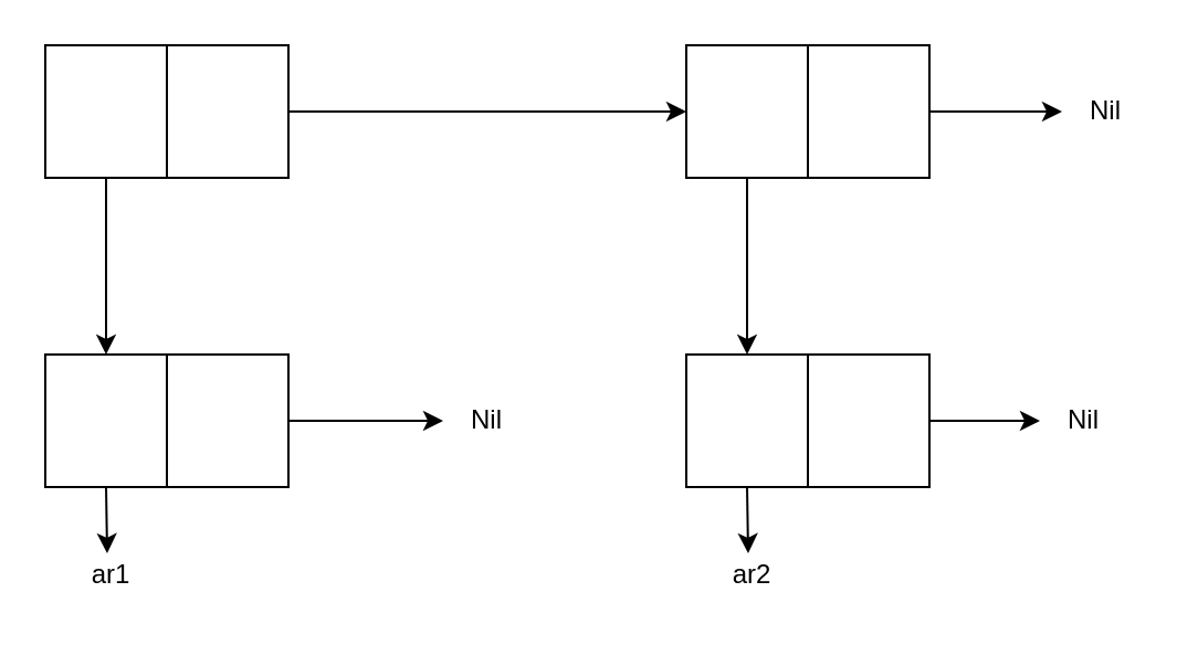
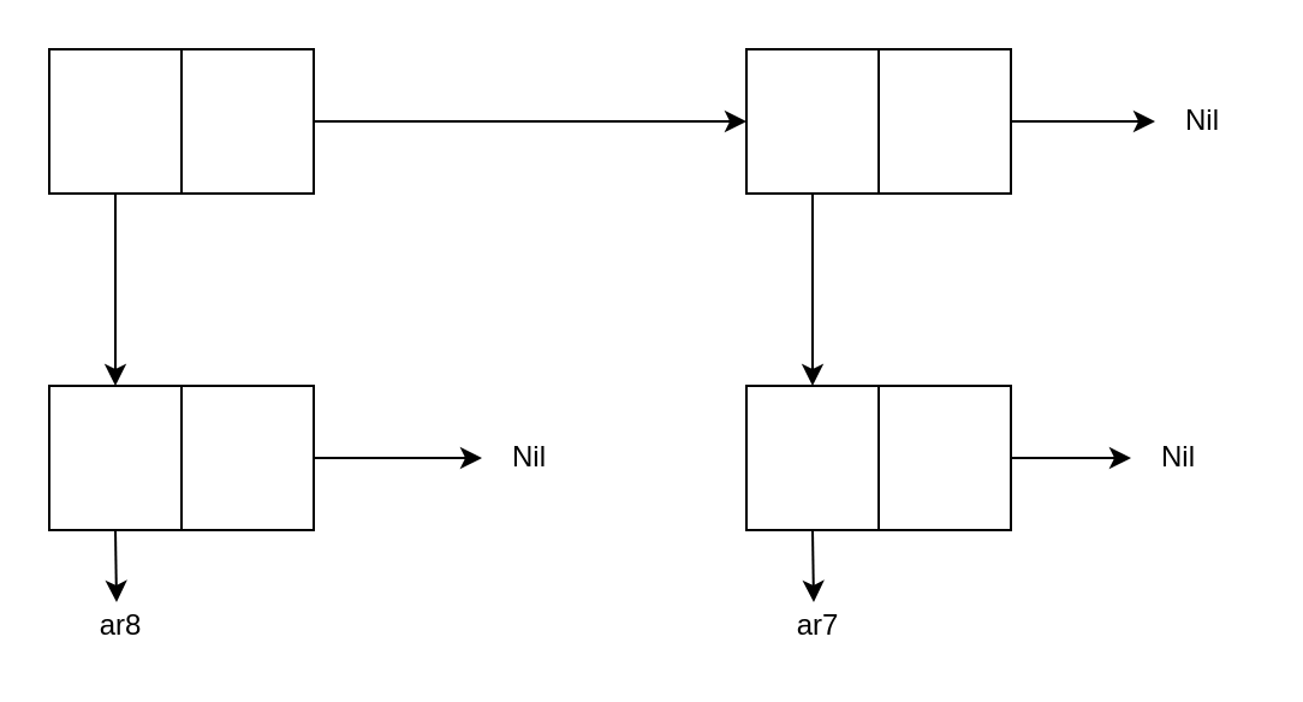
- <mxCell id="20" value="ar1" style="text;html=1;strokeColor=none;fillColor=none;align=center;verticalAlign=middle;whiteSpace=wrap;rounded=0;" parent="1" vertex="1"><mxGeometry x="30" y="250" width="40" height="20" as="geometry" /></mxCell>
+ <mxCell id="20" value="ar8" style="text;html=1;strokeColor=none;fillColor=none;align=center;verticalAlign=middle;whiteSpace=wrap;rounded=0;" parent="1" vertex="1"><mxGeometry x="30" y="250" width="40" height="20" as="geometry" /></mxCell>
- <mxCell id="23" value="ar2" style="text;html=1;strokeColor=none;fillColor=none;align=center;verticalAlign=middle;whiteSpace=wrap;rounded=0;" parent="1" vertex="1"><mxGeometry x="320" y="250" width="40" height="20" as="geometry" /></mxCell>
+ <mxCell id="23" value="ar7" style="text;html=1;strokeColor=none;fillColor=none;align=center;verticalAlign=middle;whiteSpace=wrap;rounded=0;" parent="1" vertex="1"><mxGeometry x="320" y="250" width="40" height="20" as="geometry" /></mxCell>
